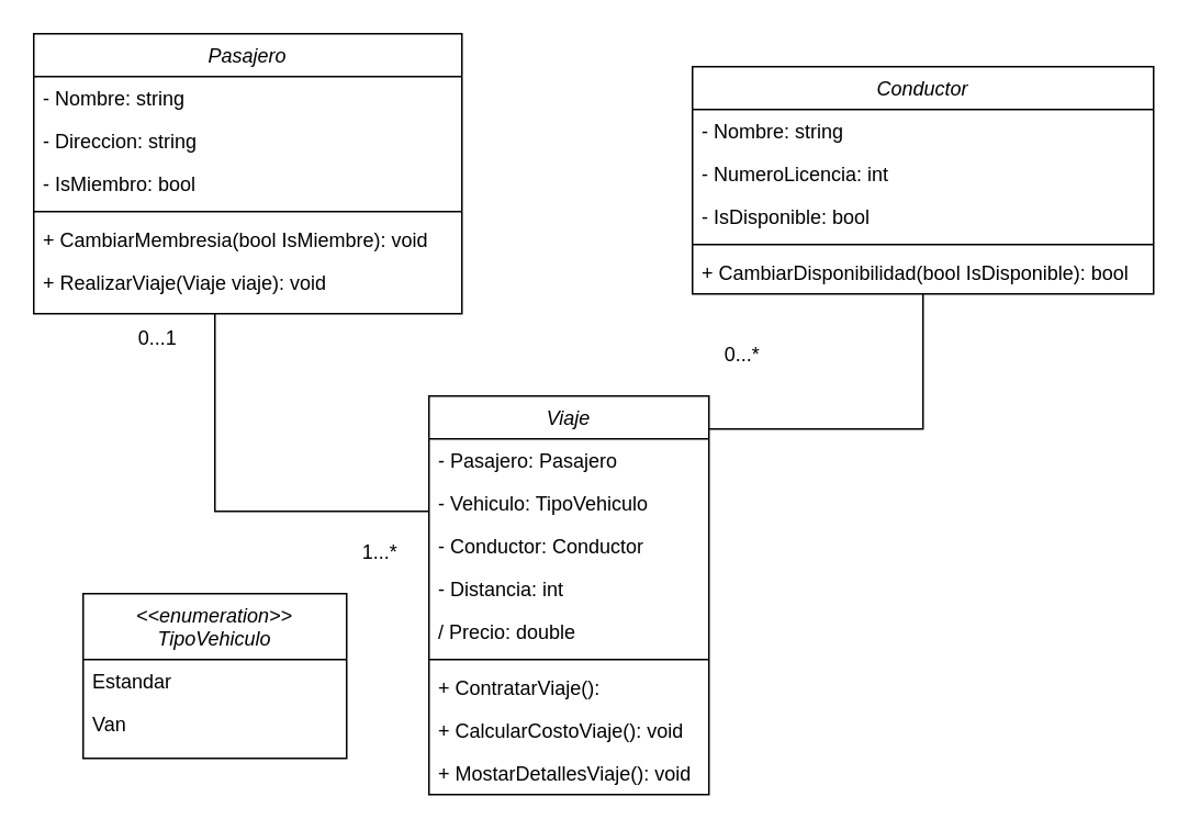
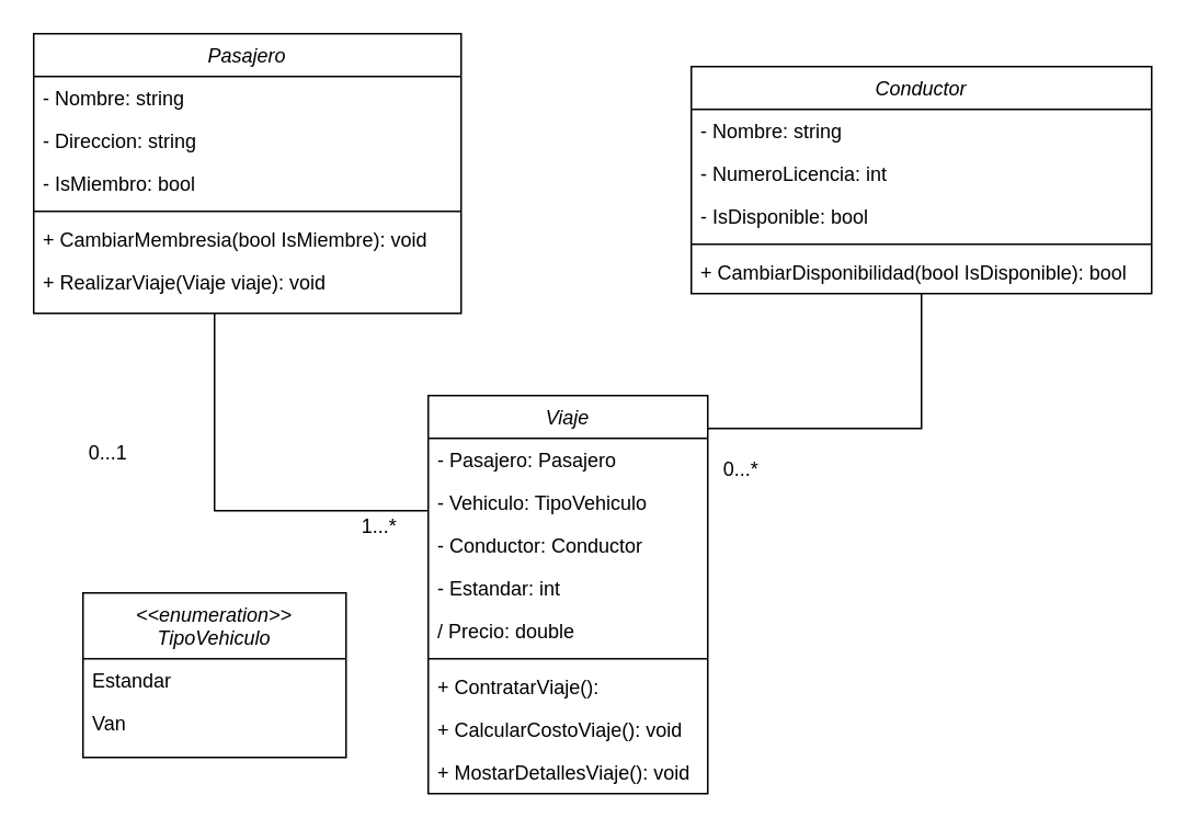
- <mxCell id="31" value="0...1" style="text;html=1;align=center;verticalAlign=middle;resizable=0;points=[];autosize=1;strokeColor=none;fillColor=none;" vertex="1" parent="1"><mxGeometry x="70" y="190" width="50" height="30" as="geometry" /></mxCell>
+ <mxCell id="31" value="0...1" style="text;html=1;align=center;verticalAlign=middle;resizable=0;points=[];autosize=1;strokeColor=none;fillColor=none;" vertex="1" parent="1"><mxGeometry x="40" y="260" width="50" height="30" as="geometry" /></mxCell>
- <mxCell id="30" value="0...*" style="text;html=1;align=center;verticalAlign=middle;resizable=0;points=[];autosize=1;strokeColor=none;fillColor=none;" vertex="1" parent="1"><mxGeometry x="430" y="200" width="40" height="30" as="geometry" /></mxCell>
+ <mxCell id="30" value="0...*" style="text;html=1;align=center;verticalAlign=middle;resizable=0;points=[];autosize=1;strokeColor=none;fillColor=none;" vertex="1" parent="1"><mxGeometry x="430" y="270" width="40" height="30" as="geometry" /></mxCell>
- <mxCell id="32" value="1...*" style="text;html=1;align=center;verticalAlign=middle;resizable=0;points=[];autosize=1;strokeColor=none;fillColor=none;" vertex="1" parent="1"><mxGeometry x="210" y="320" width="40" height="30" as="geometry" /></mxCell>
+ <mxCell id="32" value="1...*" style="text;html=1;align=center;verticalAlign=middle;resizable=0;points=[];autosize=1;strokeColor=none;fillColor=none;" vertex="1" parent="1"><mxGeometry x="210" y="305" width="40" height="30" as="geometry" /></mxCell>
- <mxCell id="20" value="- Distancia: int" style="text;align=left;verticalAlign=top;spacingLeft=4;spacingRight=4;overflow=hidden;rotatable=0;points=[[0,0.5],[1,0.5]];portConstraint=eastwest;rounded=0;shadow=0;html=0;" vertex="1" parent="16"><mxGeometry y="104" width="170" height="26" as="geometry" /></mxCell>
+ <mxCell id="20" value="- Estandar: int" style="text;align=left;verticalAlign=top;spacingLeft=4;spacingRight=4;overflow=hidden;rotatable=0;points=[[0,0.5],[1,0.5]];portConstraint=eastwest;rounded=0;shadow=0;html=0;" vertex="1" parent="16"><mxGeometry y="104" width="170" height="26" as="geometry" /></mxCell>
